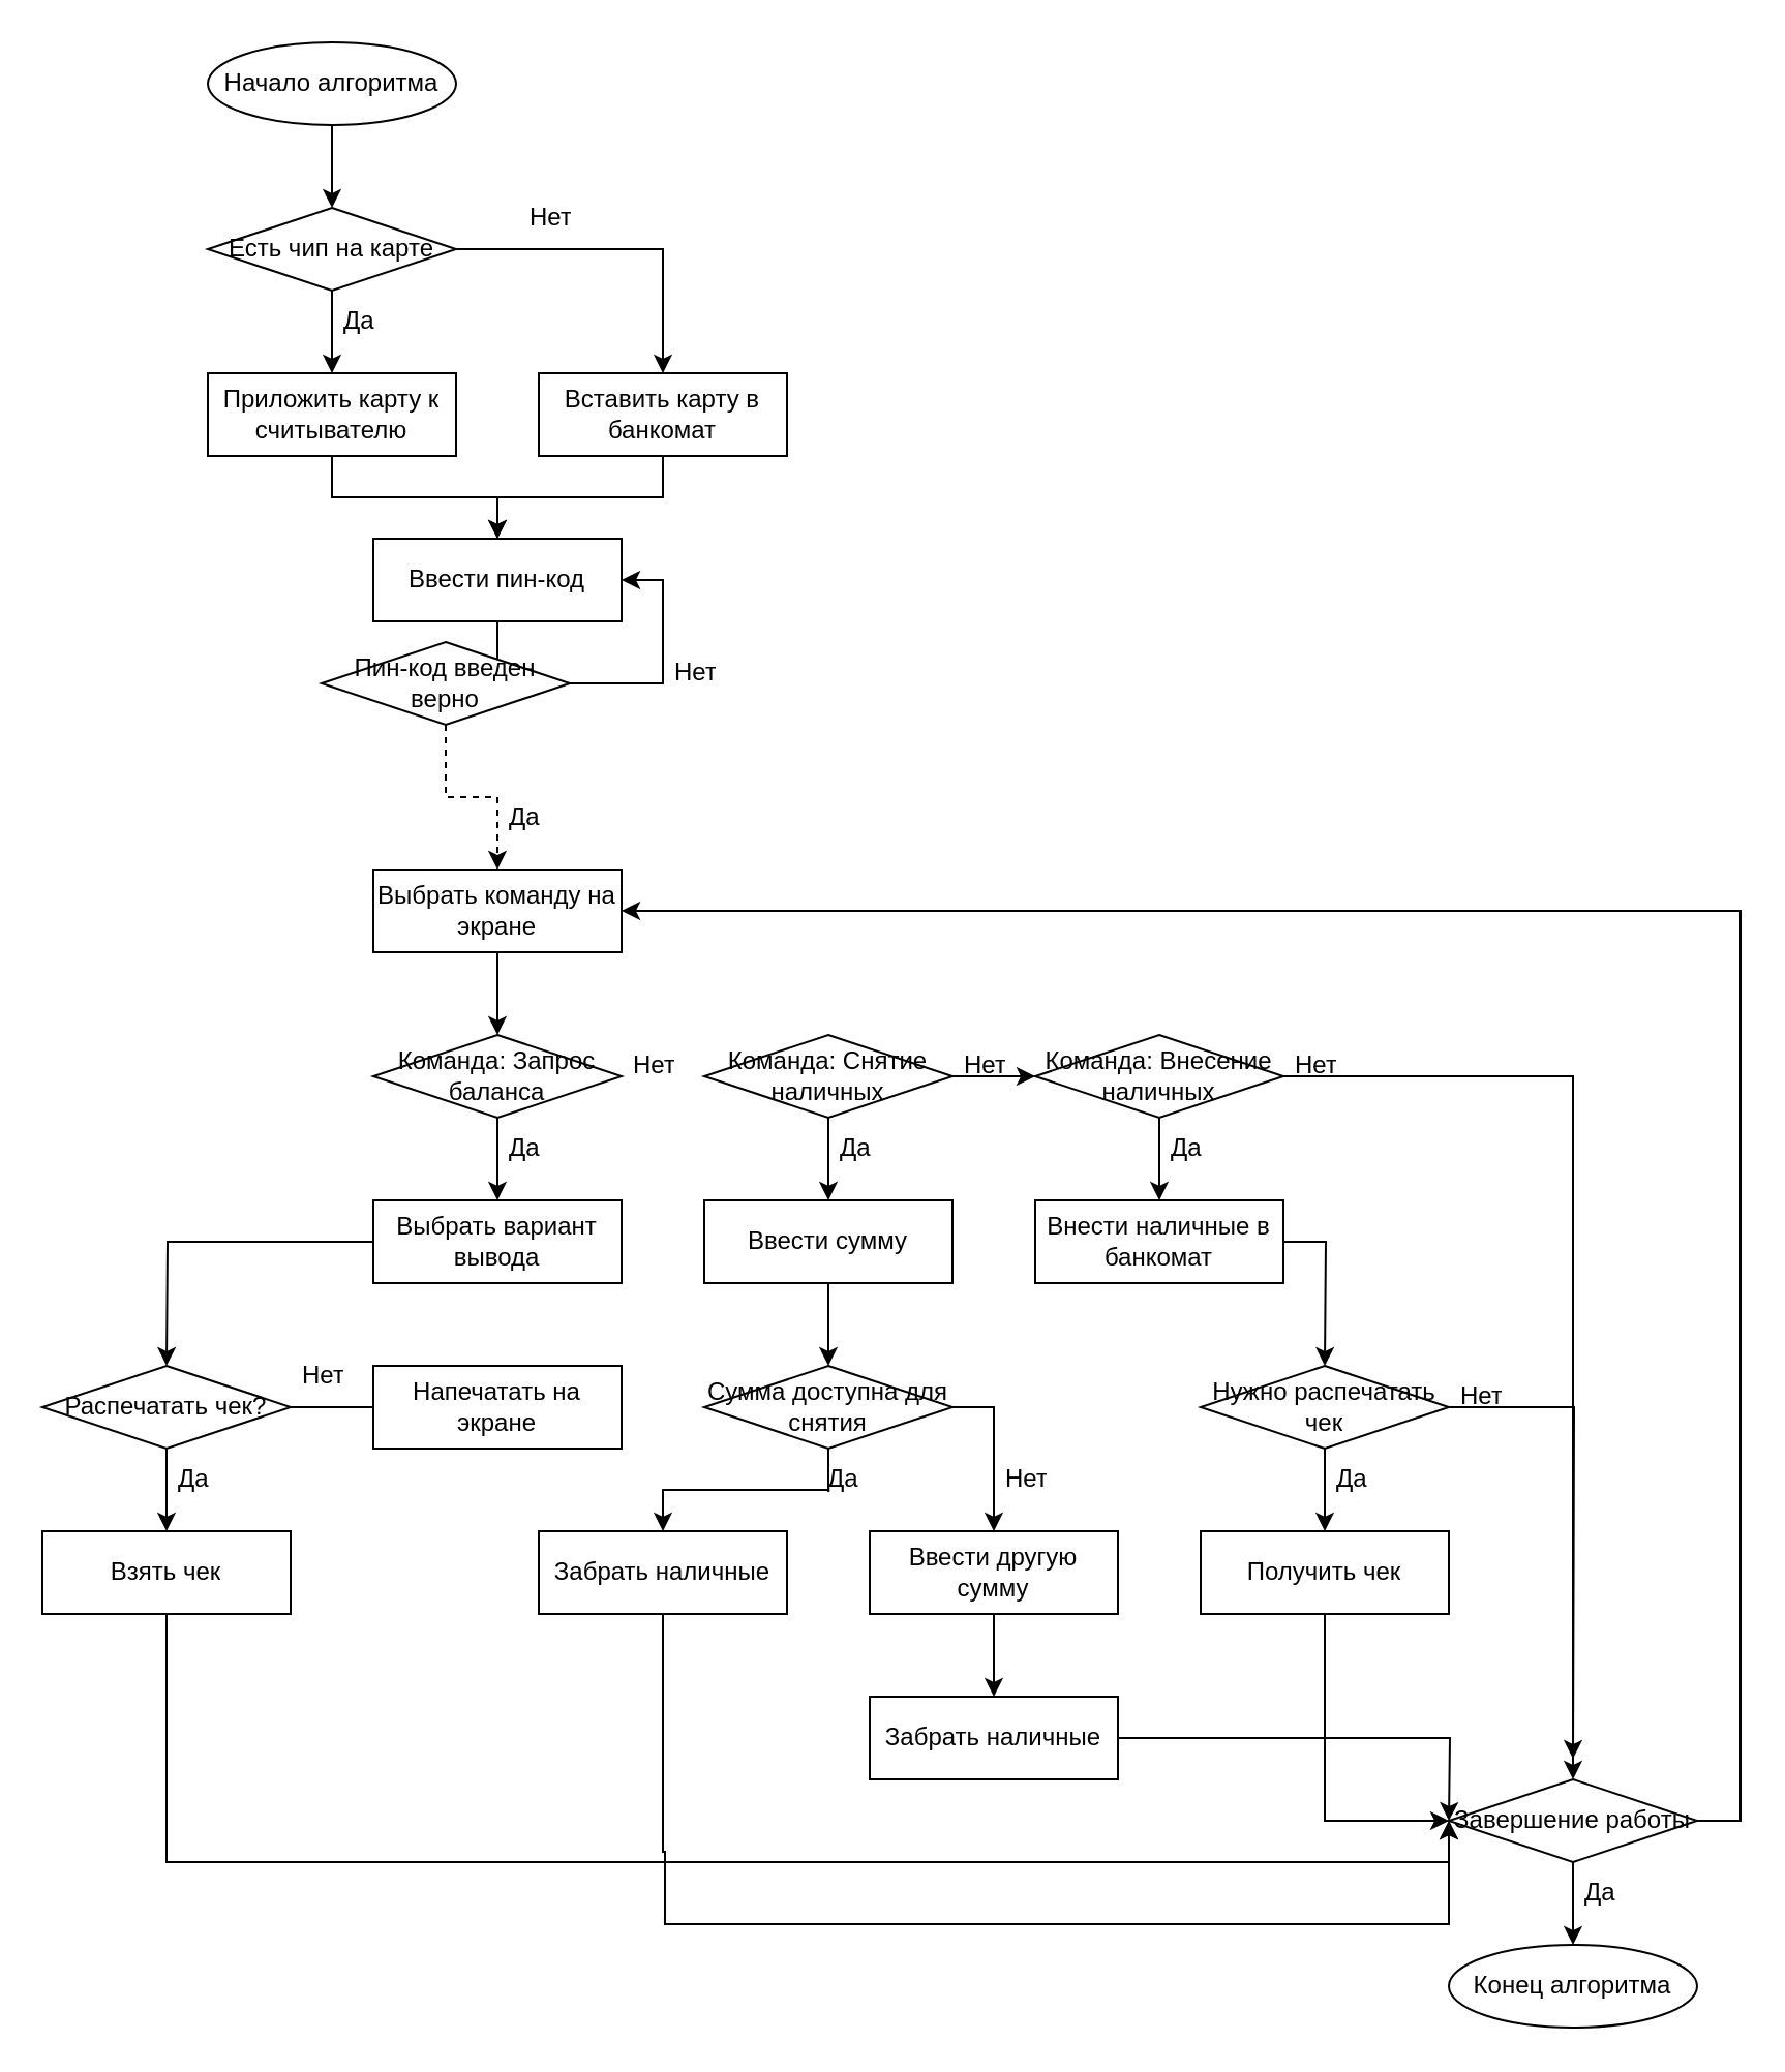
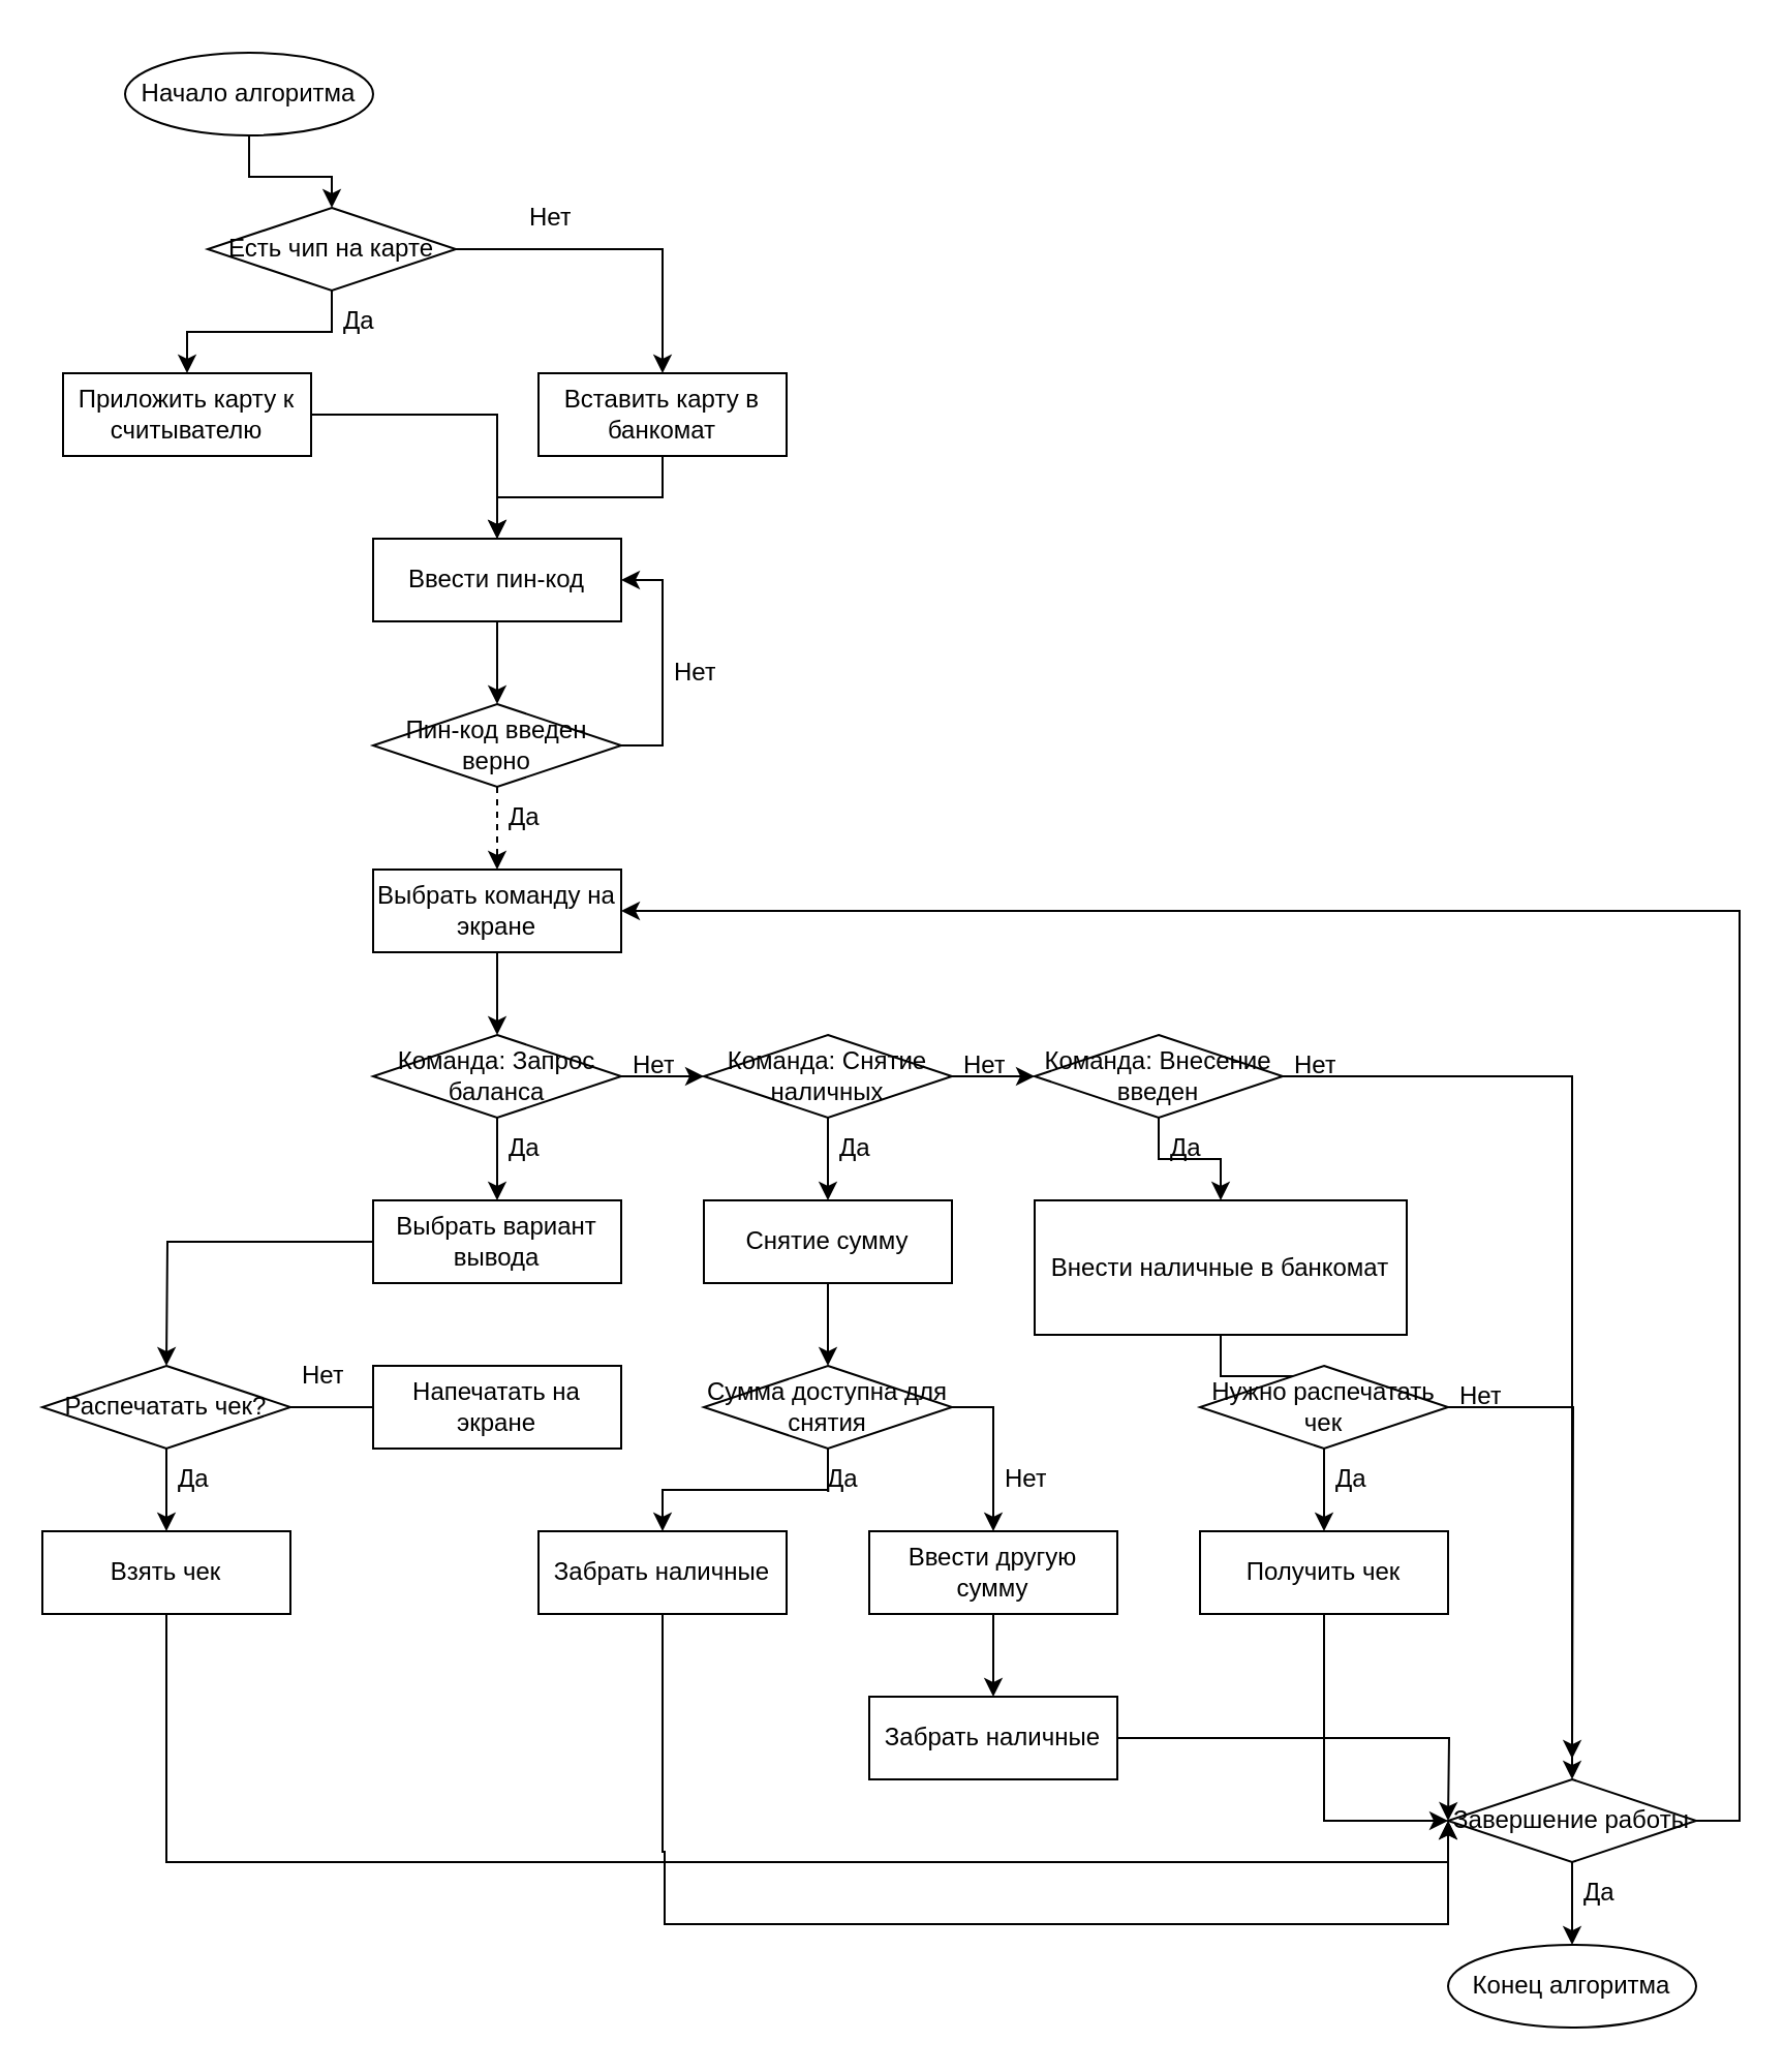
- <mxCell id="3" value="Начало алгоритма" style="ellipse;whiteSpace=wrap;html=1;" vertex="1" parent="1"><mxGeometry x="100" y="20" width="120" height="40" as="geometry" /></mxCell>
+ <mxCell id="3" value="Начало алгоритма" style="ellipse;whiteSpace=wrap;html=1;" vertex="1" parent="1"><mxGeometry x="60" y="25" width="120" height="40" as="geometry" /></mxCell>
- <mxCell id="8" value="Приложить карту к считывателю" style="rounded=0;whiteSpace=wrap;html=1;" vertex="1" parent="1"><mxGeometry x="100" y="180" width="120" height="40" as="geometry" /></mxCell>
+ <mxCell id="8" value="Приложить карту к считывателю" style="rounded=0;whiteSpace=wrap;html=1;" vertex="1" parent="1"><mxGeometry x="30" y="180" width="120" height="40" as="geometry" /></mxCell>
- <mxCell id="28" value="Пин-код введен верно" style="rhombus;whiteSpace=wrap;html=1;" vertex="1" parent="1"><mxGeometry x="155" y="310" width="120" height="40" as="geometry" /></mxCell>
+ <mxCell id="28" value="Пин-код введен верно" style="rhombus;whiteSpace=wrap;html=1;" vertex="1" parent="1"><mxGeometry x="180" y="340" width="120" height="40" as="geometry" /></mxCell>
+ <mxCell id="16" value="" style="edgeStyle=orthogonalEdgeStyle;rounded=0;orthogonalLoop=1;jettySize=auto;html=1;" edge="1" parent="1" source="17" target="20"><mxGeometry relative="1" as="geometry" /></mxCell>
- <mxCell id="23" value="Команда: Внесение наличных" style="rhombus;whiteSpace=wrap;html=1;" vertex="1" parent="1"><mxGeometry x="500" y="500" width="120" height="40" as="geometry" /></mxCell>
+ <mxCell id="23" value="Команда: Внесение введен" style="rhombus;whiteSpace=wrap;html=1;" vertex="1" parent="1"><mxGeometry x="500" y="500" width="120" height="40" as="geometry" /></mxCell>
- <mxCell id="36" value="Ввести сумму" style="rounded=0;whiteSpace=wrap;html=1;" vertex="1" parent="1"><mxGeometry x="340" y="580" width="120" height="40" as="geometry" /></mxCell>
+ <mxCell id="36" value="Снятие сумму" style="rounded=0;whiteSpace=wrap;html=1;" vertex="1" parent="1"><mxGeometry x="340" y="580" width="120" height="40" as="geometry" /></mxCell>
- <mxCell id="38" value="Внести наличные в банкомат" style="rounded=0;whiteSpace=wrap;html=1;" vertex="1" parent="1"><mxGeometry x="500" y="580" width="120" height="40" as="geometry" /></mxCell>
+ <mxCell id="38" value="Внести наличные в банкомат" style="rounded=0;whiteSpace=wrap;html=1;" vertex="1" parent="1"><mxGeometry x="500" y="580" width="180" height="65" as="geometry" /></mxCell>
